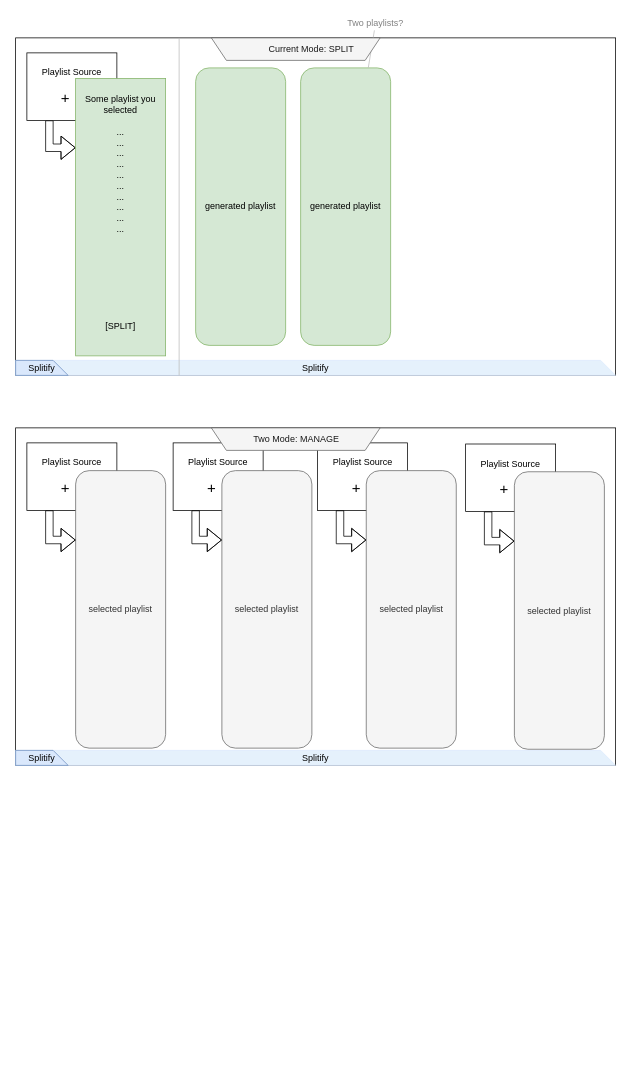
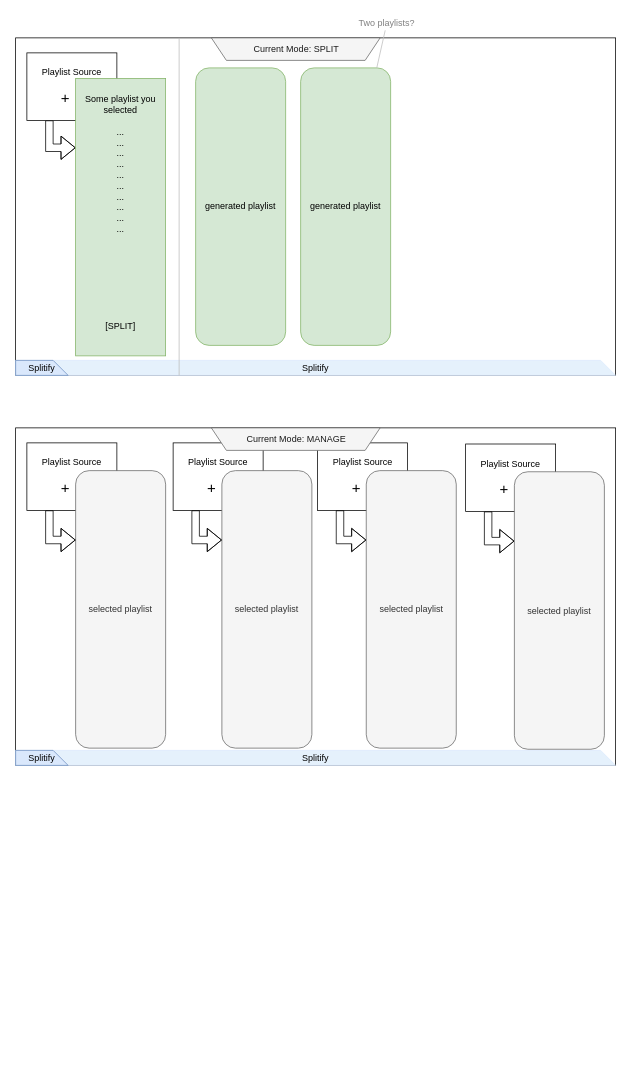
- <mxCell id="12" value="Two playlists?" style="text;html=1;strokeColor=none;fillColor=none;align=center;verticalAlign=middle;whiteSpace=wrap;rounded=0;labelBackgroundColor=none;fontColor=#808080;" vertex="1" parent="1"><mxGeometry x="455" y="20" width="90" height="20" as="geometry" /></mxCell>
+ <mxCell id="12" value="Two playlists?" style="text;html=1;strokeColor=none;fillColor=none;align=center;verticalAlign=middle;whiteSpace=wrap;rounded=0;labelBackgroundColor=none;fontColor=#808080;" vertex="1" parent="1"><mxGeometry x="470" y="20" width="90" height="20" as="geometry" /></mxCell>
- <mxCell id="15" value="Current Mode: SPLIT" style="text;html=1;align=center;verticalAlign=middle;resizable=0;points=[];autosize=1;fontColor=#1A1A1A;" vertex="1" parent="13"><mxGeometry x="67.5" y="5" width="130" height="20" as="geometry" /></mxCell>
+ <mxCell id="15" value="Current Mode: SPLIT" style="text;html=1;align=center;verticalAlign=middle;resizable=0;points=[];autosize=1;fontColor=#1A1A1A;" vertex="1" parent="13"><mxGeometry x="47.5" y="5" width="130" height="20" as="geometry" /></mxCell>
- <mxCell id="37" value="Two Mode: MANAGE" style="text;html=1;align=center;verticalAlign=middle;resizable=0;points=[];autosize=1;fontColor=#1A1A1A;" vertex="1" parent="35"><mxGeometry x="37.5" y="5" width="150" height="20" as="geometry" /></mxCell>
+ <mxCell id="37" value="Current Mode: MANAGE" style="text;html=1;align=center;verticalAlign=middle;resizable=0;points=[];autosize=1;fontColor=#1A1A1A;" vertex="1" parent="35"><mxGeometry x="37.5" y="5" width="150" height="20" as="geometry" /></mxCell>
